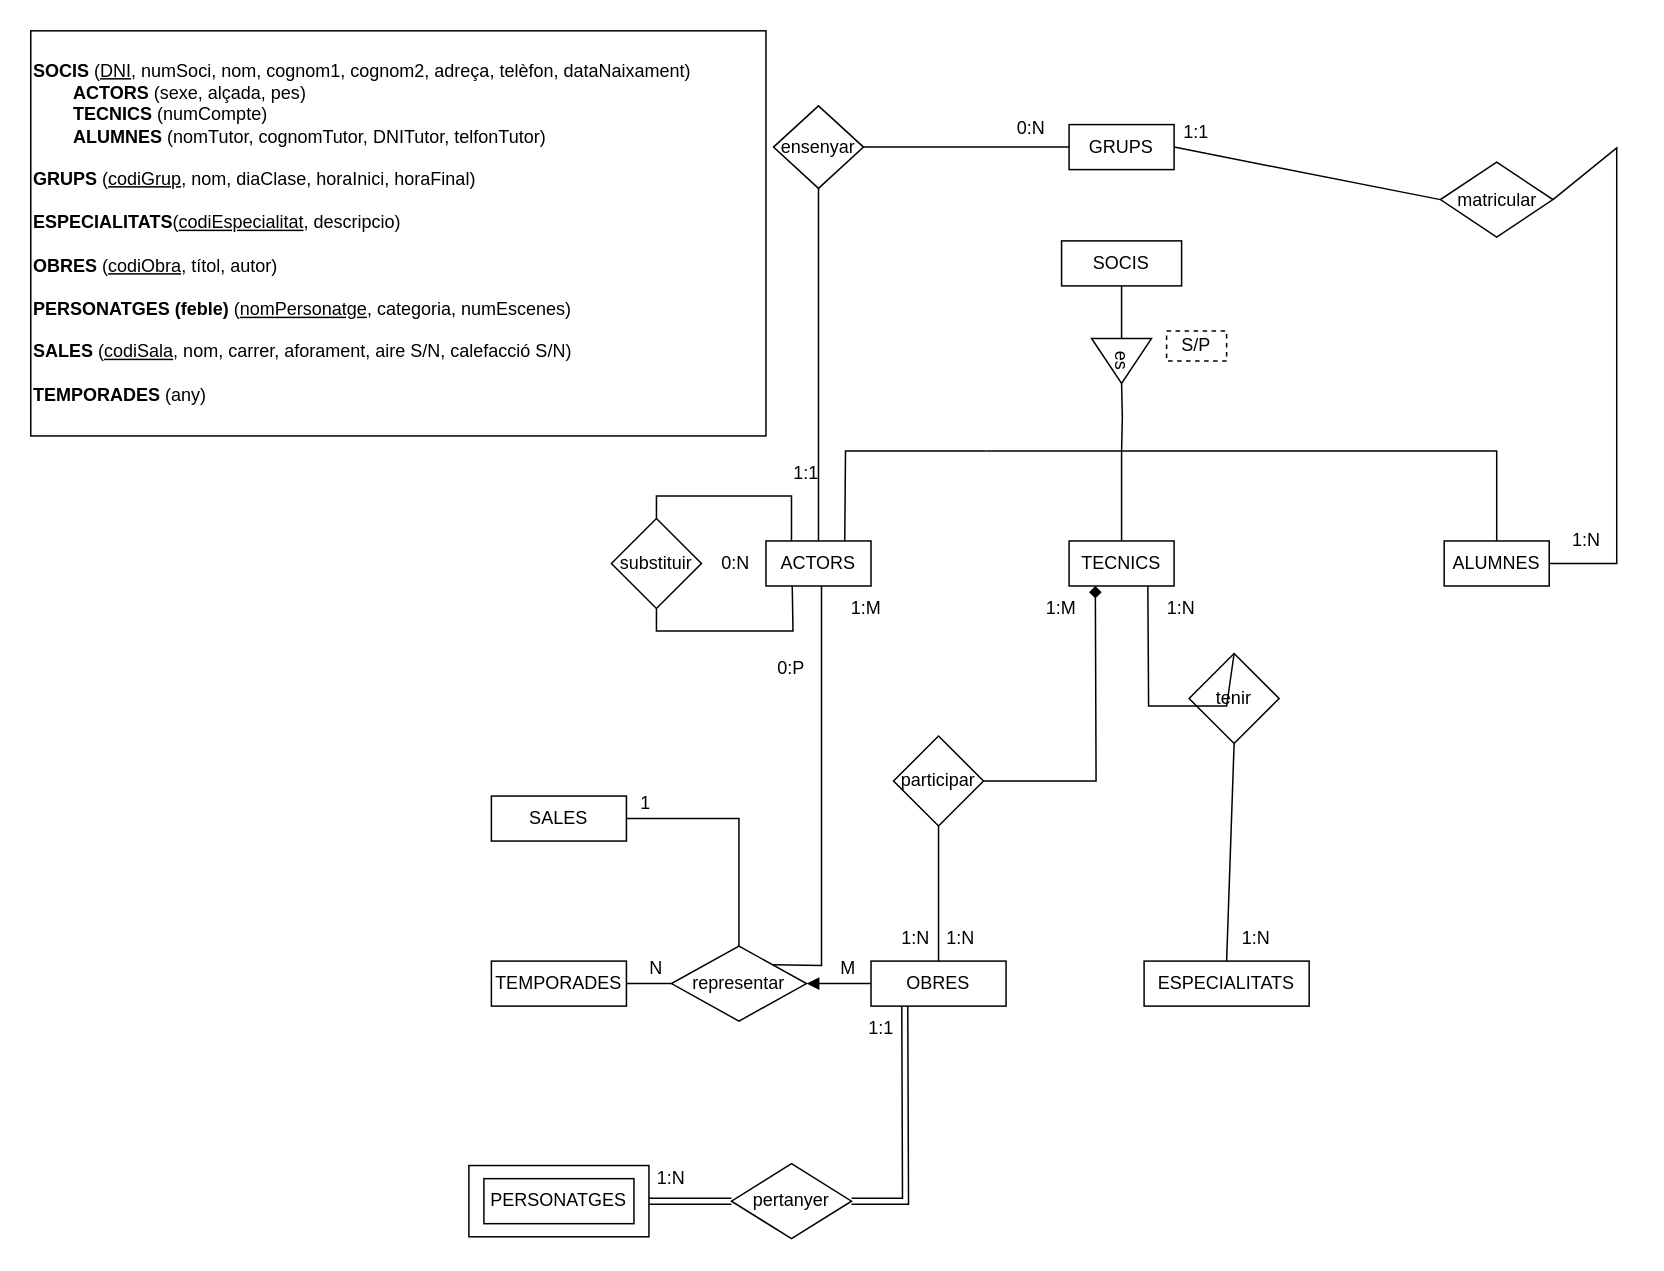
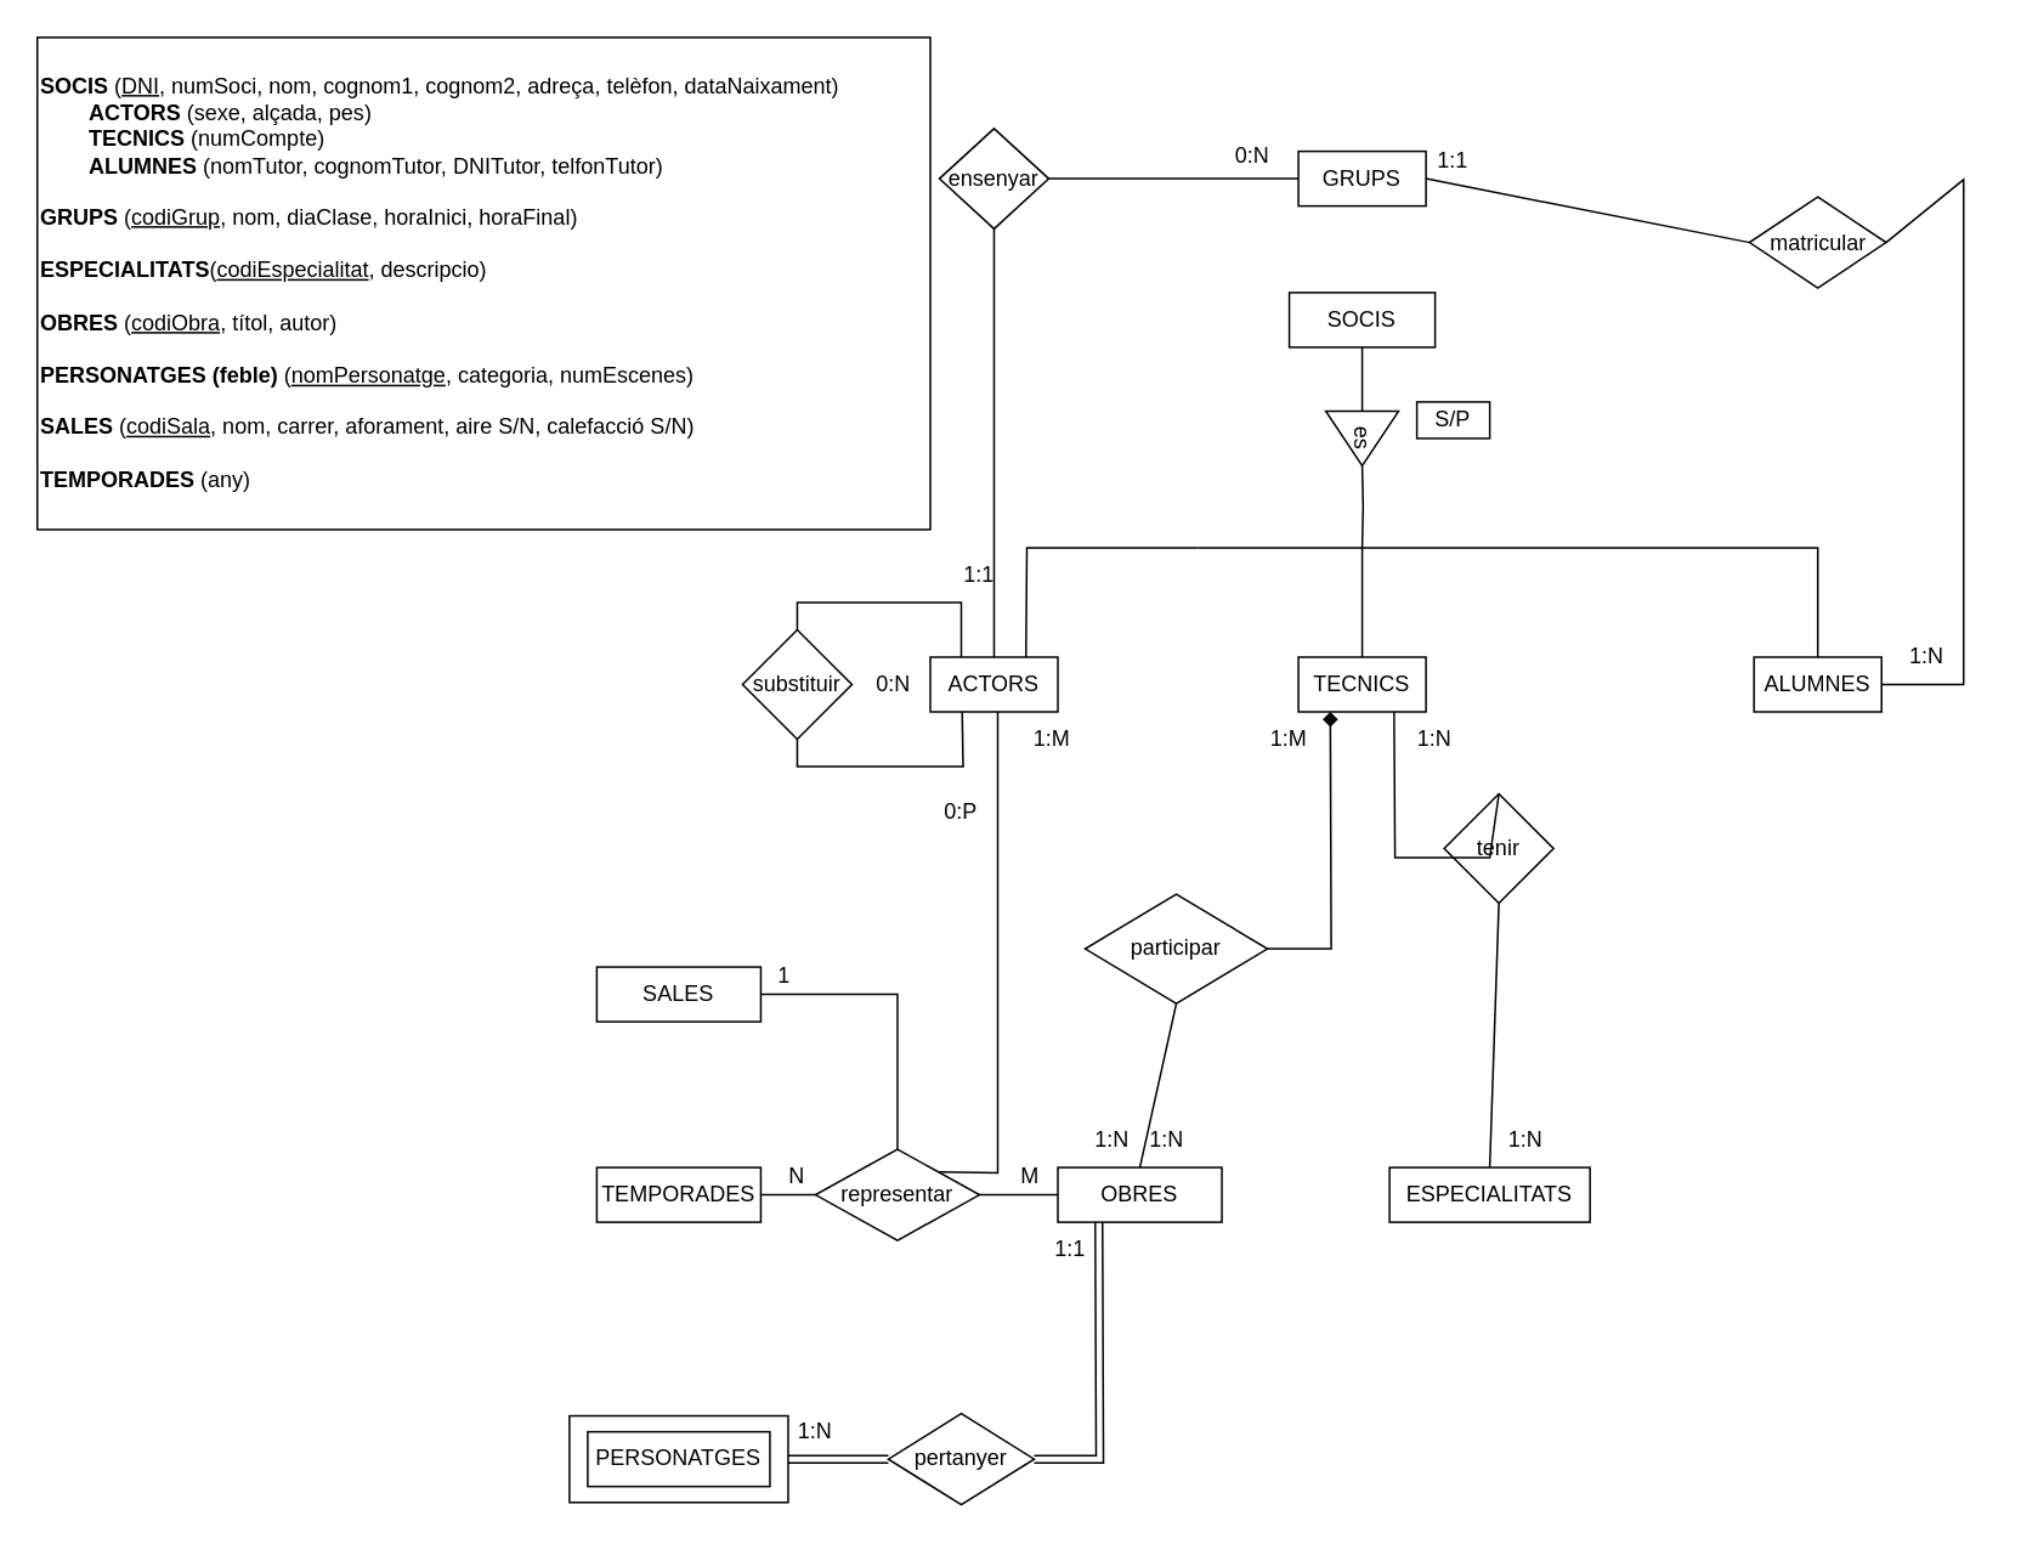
- <mxCell id="55" value="S/P" style="rounded=0;whiteSpace=wrap;html=1;dashed=1;" parent="1" vertex="1"><mxGeometry x="777" y="220" width="40" height="20" as="geometry" /></mxCell>
+ <mxCell id="55" value="S/P" style="rounded=0;whiteSpace=wrap;html=1;" parent="1" vertex="1"><mxGeometry x="777" y="220" width="40" height="20" as="geometry" /></mxCell>
- <mxCell id="24" value="participar" style="rhombus;whiteSpace=wrap;html=1;" parent="1" vertex="1"><mxGeometry x="595" y="490" width="60" height="60" as="geometry" /></mxCell>
+ <mxCell id="24" value="participar" style="rhombus;whiteSpace=wrap;html=1;" parent="1" vertex="1"><mxGeometry x="595" y="490" width="100" height="60" as="geometry" /></mxCell>
- <mxCell id="21" value="" style="endArrow=block;html=1;rounded=0;entryX=1;entryY=0.5;entryDx=0;entryDy=0;exitX=0;exitY=0.5;exitDx=0;exitDy=0;" parent="1" source="11" target="19" edge="1"><mxGeometry width="50" height="50" relative="1" as="geometry"><mxPoint x="920" y="730" as="sourcePoint" /><mxPoint x="970" y="680" as="targetPoint" /></mxGeometry></mxCell>
+ <mxCell id="21" value="" style="endArrow=none;html=1;rounded=0;entryX=1;entryY=0.5;entryDx=0;entryDy=0;exitX=0;exitY=0.5;exitDx=0;exitDy=0;" parent="1" source="11" target="19" edge="1"><mxGeometry width="50" height="50" relative="1" as="geometry"><mxPoint x="920" y="730" as="sourcePoint" /><mxPoint x="970" y="680" as="targetPoint" /></mxGeometry></mxCell>
